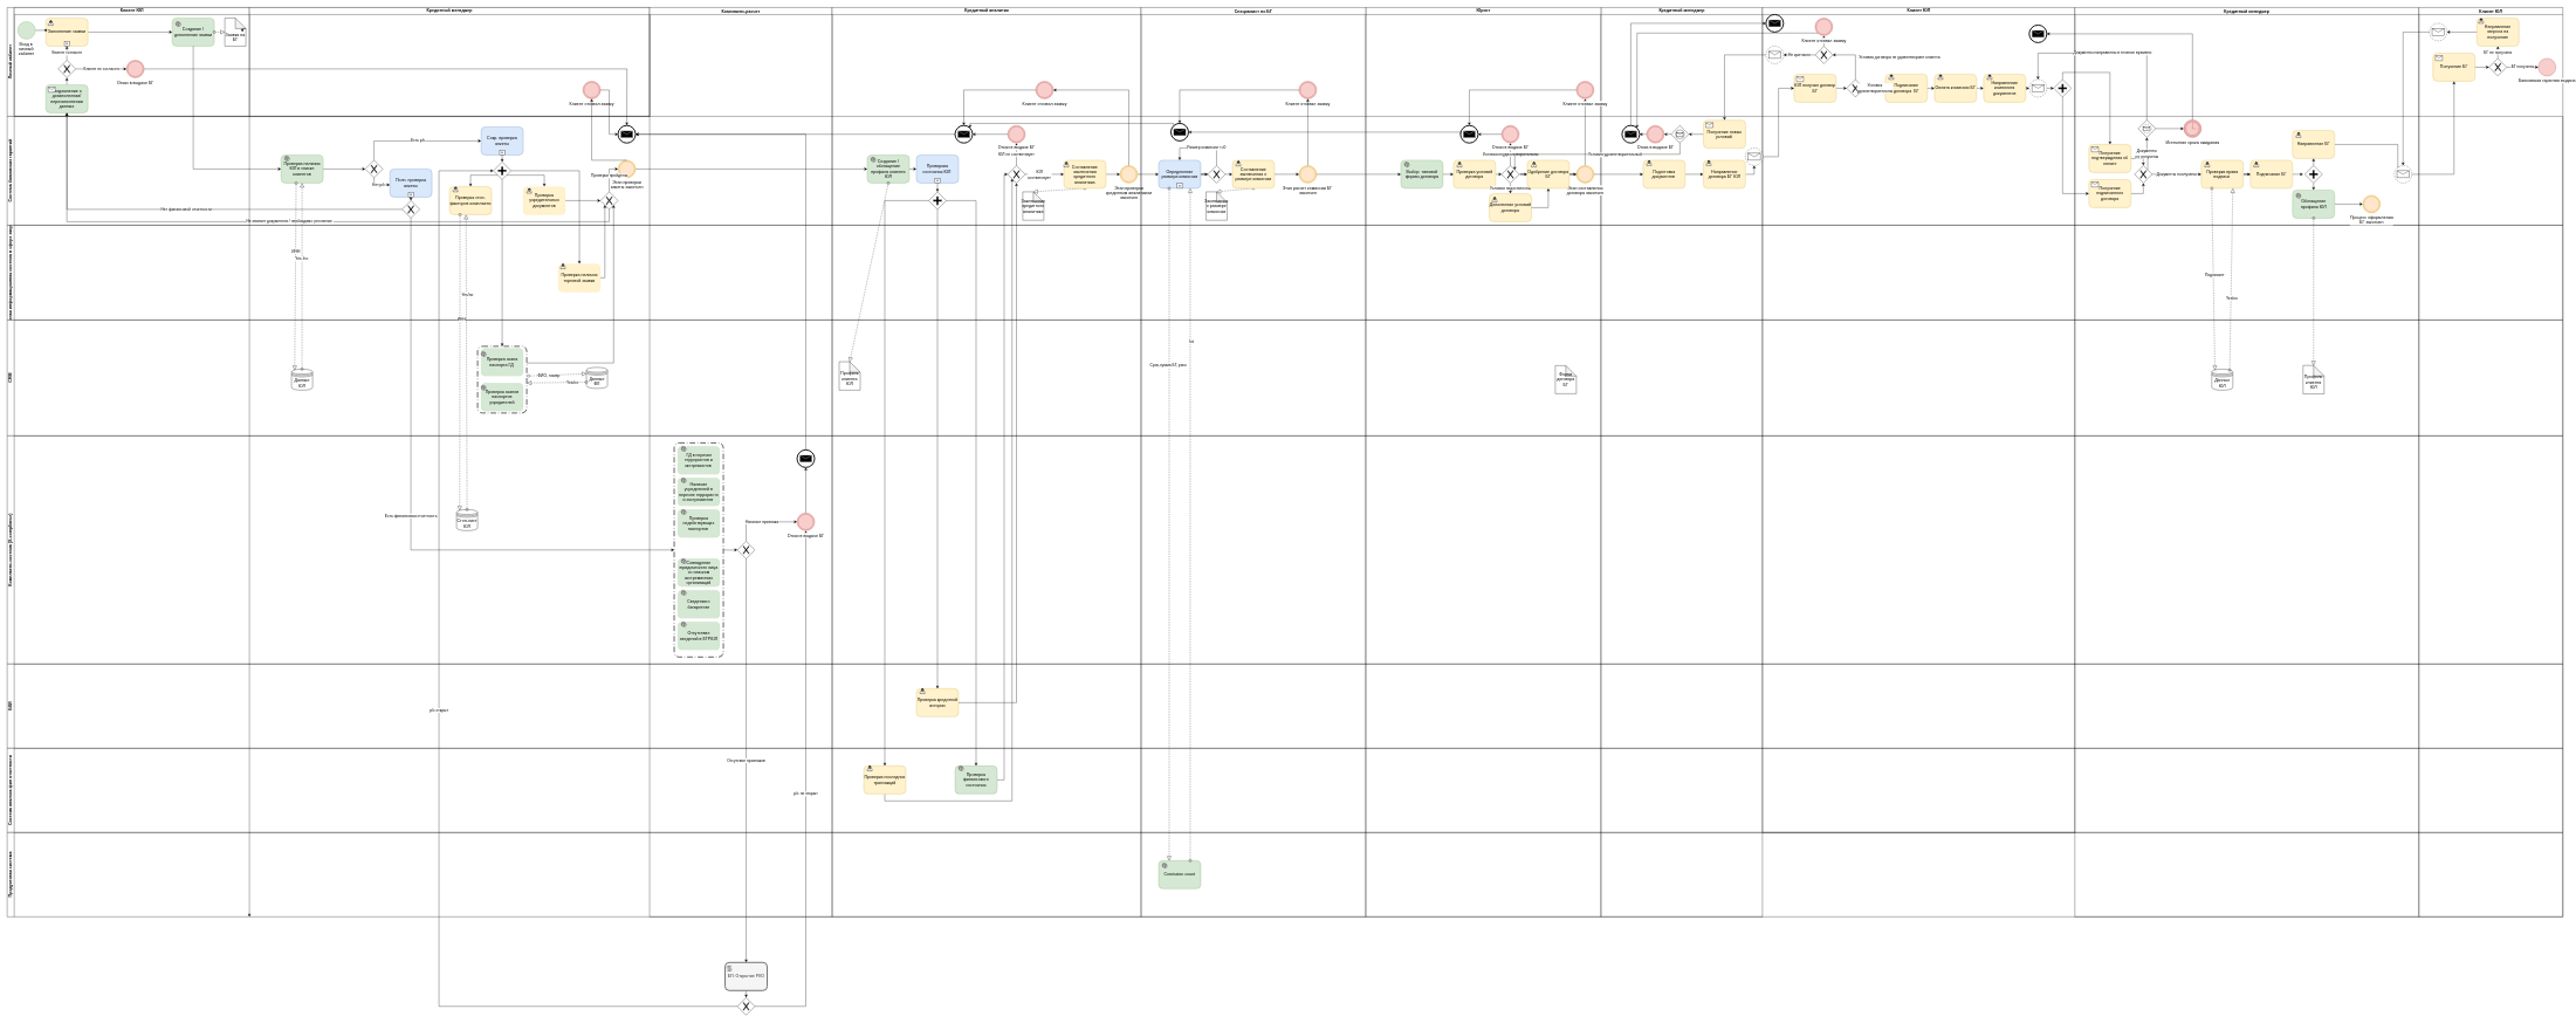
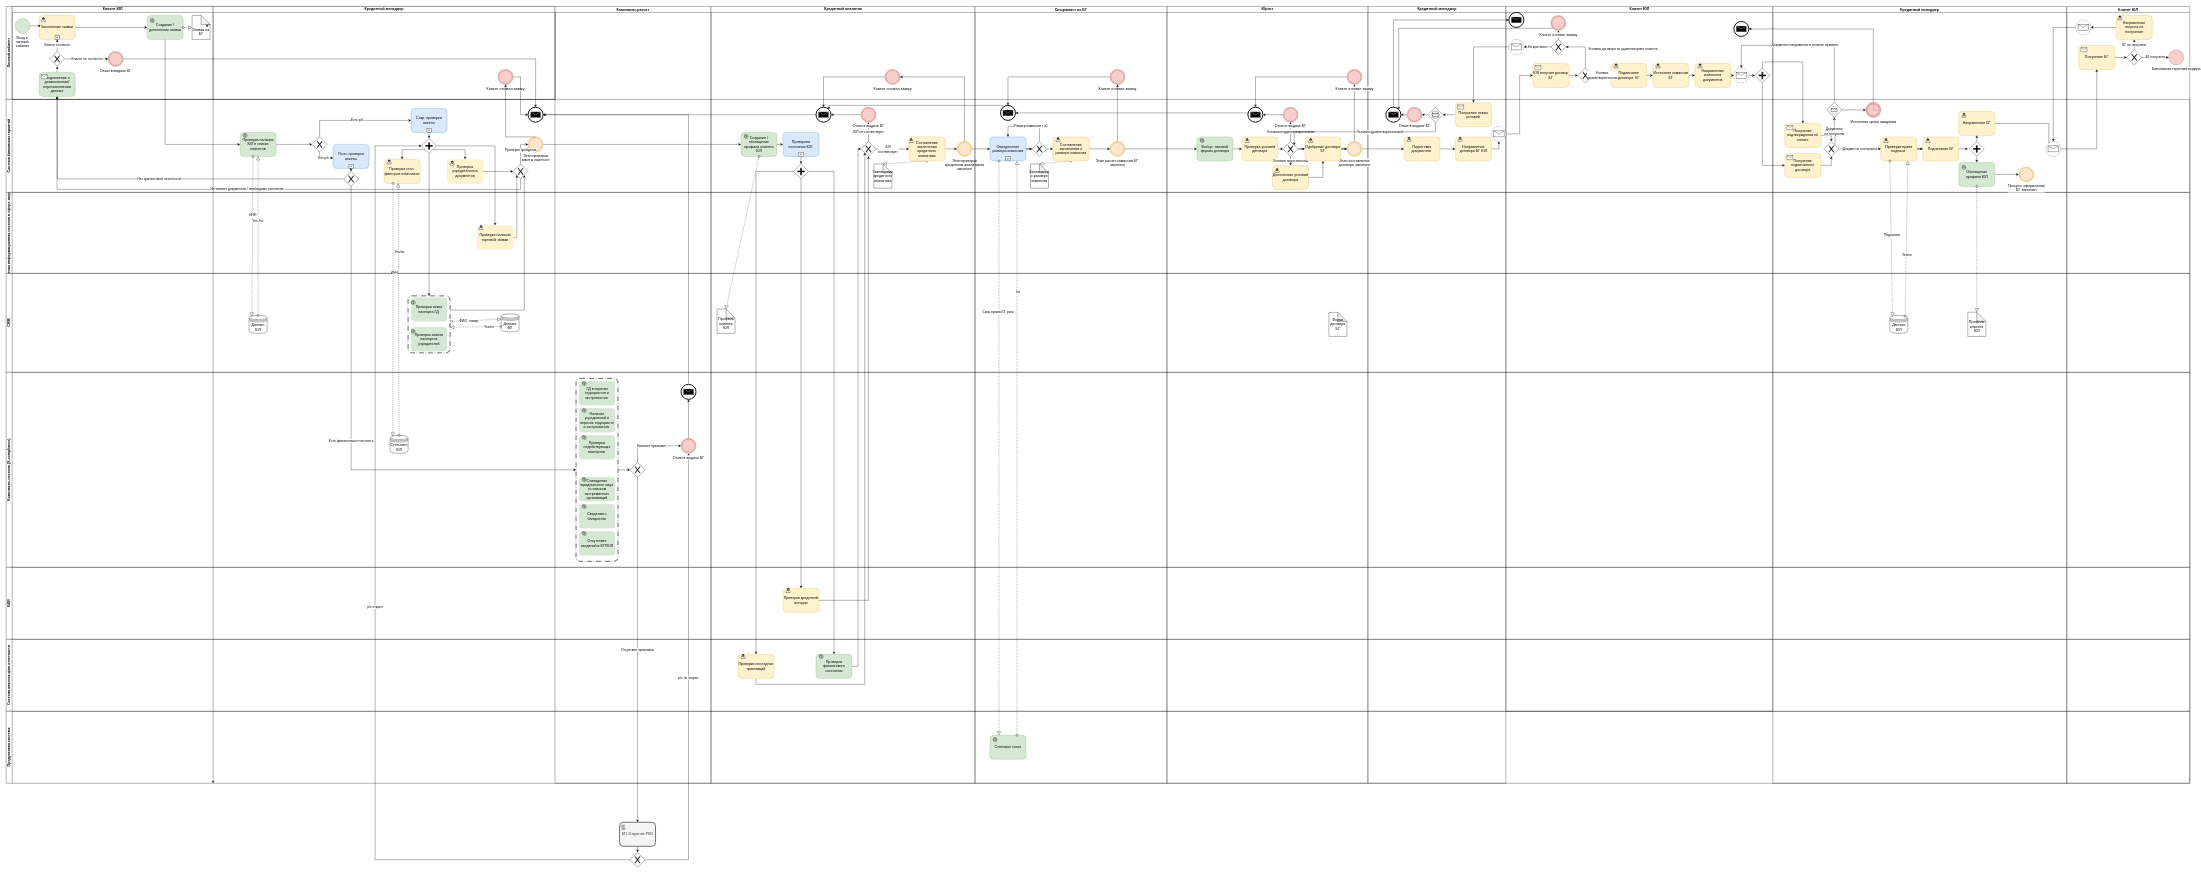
- <mxCell id="251" value="Оплата комиссии БГ" style="shape=ext;rounded=1;html=1;whiteSpace=wrap;fillColor=#fff2cc;strokeColor=#d6b656;" vertex="1" parent="242"><mxGeometry x="490" y="190" width="120" height="80" as="geometry" /></mxCell>
+ <mxCell id="251" value="Истечение комиссии БГ" style="shape=ext;rounded=1;html=1;whiteSpace=wrap;fillColor=#fff2cc;strokeColor=#d6b656;" vertex="1" parent="242"><mxGeometry x="490" y="190" width="120" height="80" as="geometry" /></mxCell>
